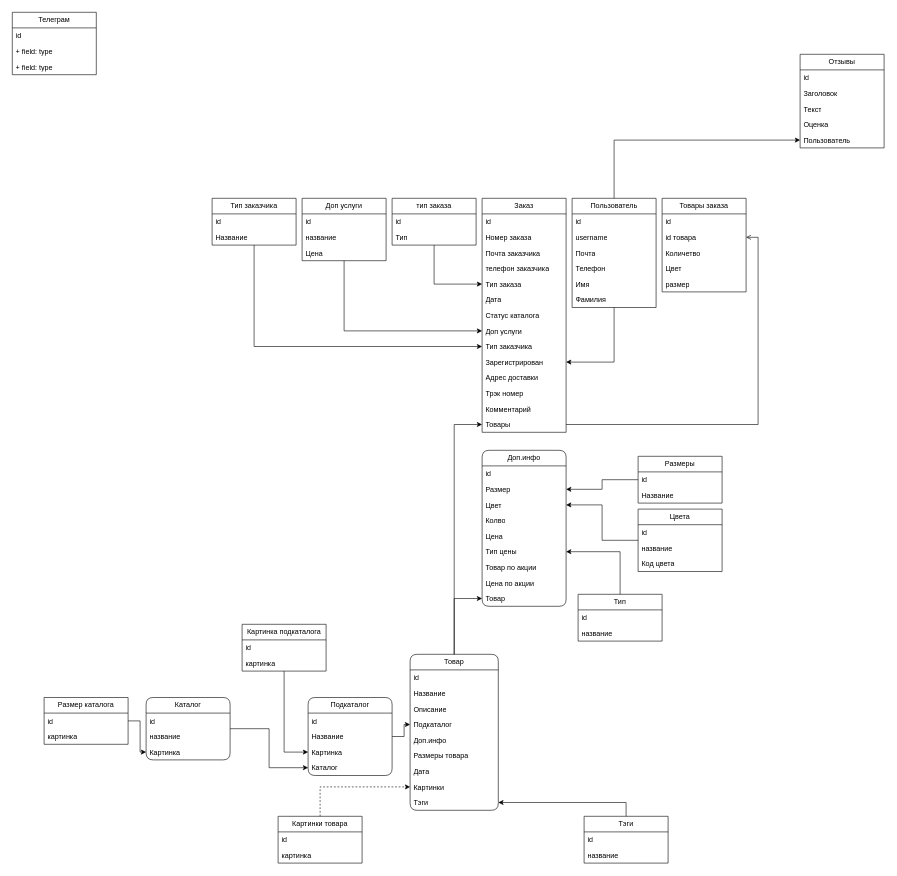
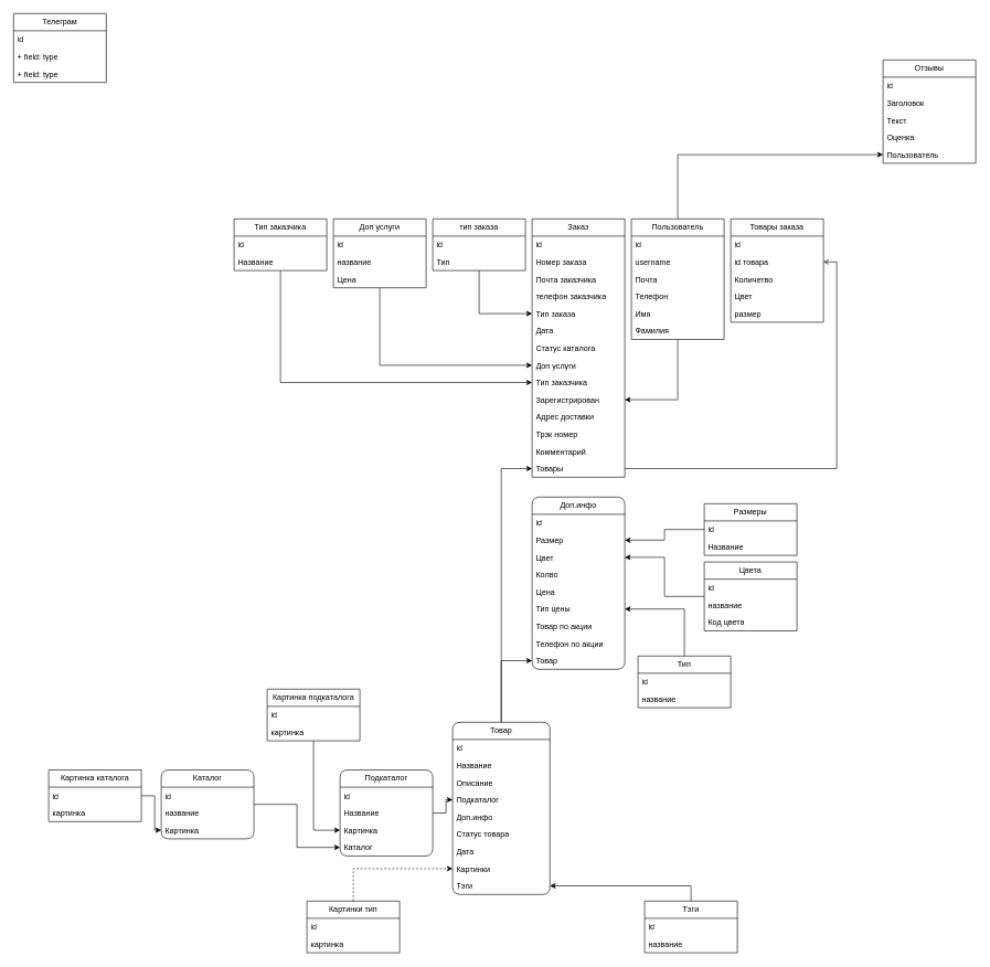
- <mxCell id="33" value="Цена по акции" style="text;strokeColor=none;fillColor=none;align=left;verticalAlign=top;spacingLeft=4;spacingRight=4;overflow=hidden;rotatable=0;points=[[0,0.5],[1,0.5]];portConstraint=eastwest;whiteSpace=wrap;html=1;" vertex="1" parent="25"><mxGeometry y="208" width="140" height="26" as="geometry" /></mxCell>
+ <mxCell id="33" value="Телефон по акции" style="text;strokeColor=none;fillColor=none;align=left;verticalAlign=top;spacingLeft=4;spacingRight=4;overflow=hidden;rotatable=0;points=[[0,0.5],[1,0.5]];portConstraint=eastwest;whiteSpace=wrap;html=1;" vertex="1" parent="25"><mxGeometry y="208" width="140" height="26" as="geometry" /></mxCell>
- <mxCell id="97" value="Размер каталога" style="swimlane;fontStyle=0;childLayout=stackLayout;horizontal=1;startSize=26;fillColor=none;horizontalStack=0;resizeParent=1;resizeParentMax=0;resizeLast=0;collapsible=1;marginBottom=0;whiteSpace=wrap;html=1;" vertex="1" parent="1"><mxGeometry x="73" y="1162" width="140" height="78" as="geometry" /></mxCell>
+ <mxCell id="97" value="Картинка каталога" style="swimlane;fontStyle=0;childLayout=stackLayout;horizontal=1;startSize=26;fillColor=none;horizontalStack=0;resizeParent=1;resizeParentMax=0;resizeLast=0;collapsible=1;marginBottom=0;whiteSpace=wrap;html=1;" vertex="1" parent="1"><mxGeometry x="73" y="1162" width="140" height="78" as="geometry" /></mxCell>
- <mxCell id="10" value="Размеры товара" style="text;strokeColor=none;fillColor=none;align=left;verticalAlign=top;spacingLeft=4;spacingRight=4;overflow=hidden;rotatable=0;points=[[0,0.5],[1,0.5]];portConstraint=eastwest;whiteSpace=wrap;html=1;" vertex="1" parent="4"><mxGeometry y="156" width="147" height="26" as="geometry" /></mxCell>
+ <mxCell id="10" value="Статус товара" style="text;strokeColor=none;fillColor=none;align=left;verticalAlign=top;spacingLeft=4;spacingRight=4;overflow=hidden;rotatable=0;points=[[0,0.5],[1,0.5]];portConstraint=eastwest;whiteSpace=wrap;html=1;" vertex="1" parent="4"><mxGeometry y="156" width="147" height="26" as="geometry" /></mxCell>
- <mxCell id="93" value="Картинки товара" style="swimlane;fontStyle=0;childLayout=stackLayout;horizontal=1;startSize=26;fillColor=none;horizontalStack=0;resizeParent=1;resizeParentMax=0;resizeLast=0;collapsible=1;marginBottom=0;whiteSpace=wrap;html=1;" vertex="1" parent="1"><mxGeometry x="463" y="1360" width="140" height="78" as="geometry" /></mxCell>
+ <mxCell id="93" value="Картинки тип" style="swimlane;fontStyle=0;childLayout=stackLayout;horizontal=1;startSize=26;fillColor=none;horizontalStack=0;resizeParent=1;resizeParentMax=0;resizeLast=0;collapsible=1;marginBottom=0;whiteSpace=wrap;html=1;" vertex="1" parent="1"><mxGeometry x="463" y="1360" width="140" height="78" as="geometry" /></mxCell>
